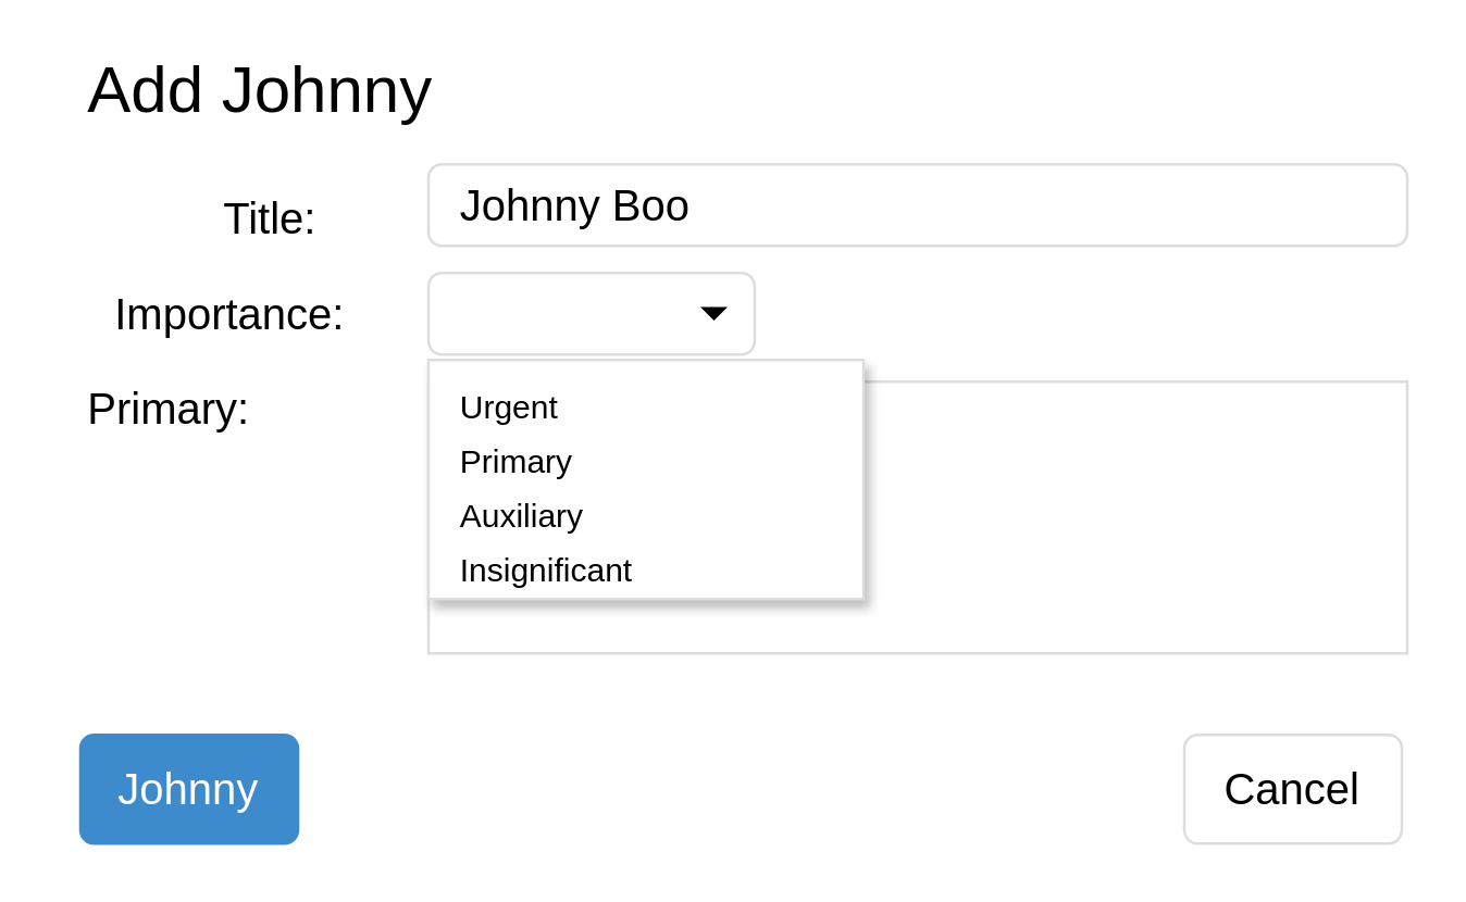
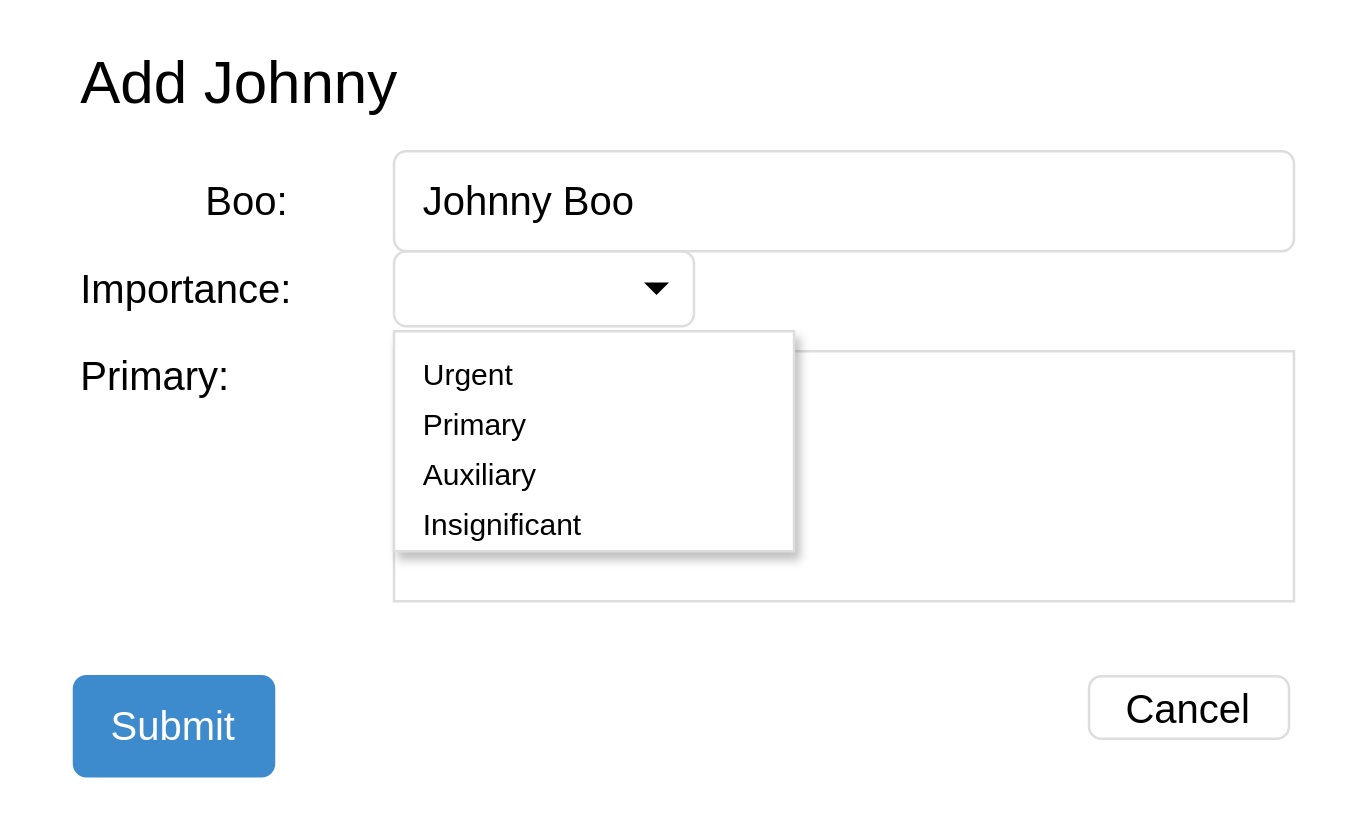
- <mxCell id="12" value="Johnny Boo" style="html=1;shadow=0;dashed=0;shape=mxgraph.bootstrap.rrect;rSize=5;fillColor=#ffffff;strokeColor=#dddddd;fontSize=16;align=left;spacingLeft=10;whiteSpace=wrap;" vertex="1" parent="1"><mxGeometry x="157" y="60" width="360" height="30" as="geometry" /></mxCell>
+ <mxCell id="12" value="Johnny Boo" style="html=1;shadow=0;dashed=0;shape=mxgraph.bootstrap.rrect;rSize=5;fillColor=#ffffff;strokeColor=#dddddd;fontSize=16;align=left;spacingLeft=10;whiteSpace=wrap;" vertex="1" parent="1"><mxGeometry x="157" y="60" width="360" height="40" as="geometry" /></mxCell>
- <mxCell id="13" value="Title:" style="html=1;shadow=0;dashed=0;shape=mxgraph.bootstrap.rect;strokeColor=none;fillColor=none;fontSize=16;align=left;spacingLeft=10;" vertex="1" parent="1"><mxGeometry x="70" y="67" width="47" height="26" as="geometry" /></mxCell>
+ <mxCell id="13" value="Boo:" style="html=1;shadow=0;dashed=0;shape=mxgraph.bootstrap.rect;strokeColor=none;fillColor=none;fontSize=16;align=left;spacingLeft=10;" vertex="1" parent="1"><mxGeometry x="70" y="67" width="47" height="26" as="geometry" /></mxCell>
- <mxCell id="14" value="Importance:" style="html=1;shadow=0;dashed=0;shape=mxgraph.bootstrap.rect;strokeColor=none;fillColor=none;fontSize=16;align=left;spacingLeft=10;" vertex="1" parent="1"><mxGeometry x="30" y="102" width="97" height="26" as="geometry" /></mxCell>
+ <mxCell id="14" value="Importance:" style="html=1;shadow=0;dashed=0;shape=mxgraph.bootstrap.rect;strokeColor=none;fillColor=none;fontSize=16;align=left;spacingLeft=10;" vertex="1" parent="1"><mxGeometry x="20" y="102" width="97" height="26" as="geometry" /></mxCell>
- <mxCell id="16" value="Johnny" style="html=1;shadow=0;dashed=0;shape=mxgraph.bootstrap.rrect;rSize=5;fillColor=#3D8BCD;align=center;strokeColor=#3D8BCD;fontColor=#ffffff;fontSize=16;whiteSpace=wrap;" vertex="1" parent="1"><mxGeometry x="29" y="270" width="80" height="40" as="geometry" /></mxCell>
+ <mxCell id="16" value="Submit" style="html=1;shadow=0;dashed=0;shape=mxgraph.bootstrap.rrect;rSize=5;fillColor=#3D8BCD;align=center;strokeColor=#3D8BCD;fontColor=#ffffff;fontSize=16;whiteSpace=wrap;" vertex="1" parent="1"><mxGeometry x="29" y="270" width="80" height="40" as="geometry" /></mxCell>
- <mxCell id="17" value="Cancel" style="html=1;shadow=0;dashed=0;shape=mxgraph.bootstrap.rrect;rSize=5;strokeColor=#dddddd;fillColor=#ffffff;align=center;fontSize=16;whiteSpace=wrap;" vertex="1" parent="1"><mxGeometry x="435" y="270" width="80" height="40" as="geometry" /></mxCell>
+ <mxCell id="17" value="Cancel" style="html=1;shadow=0;dashed=0;shape=mxgraph.bootstrap.rrect;rSize=5;strokeColor=#dddddd;fillColor=#ffffff;align=center;fontSize=16;whiteSpace=wrap;" vertex="1" parent="1"><mxGeometry x="435" y="270" width="80" height="25" as="geometry" /></mxCell>
